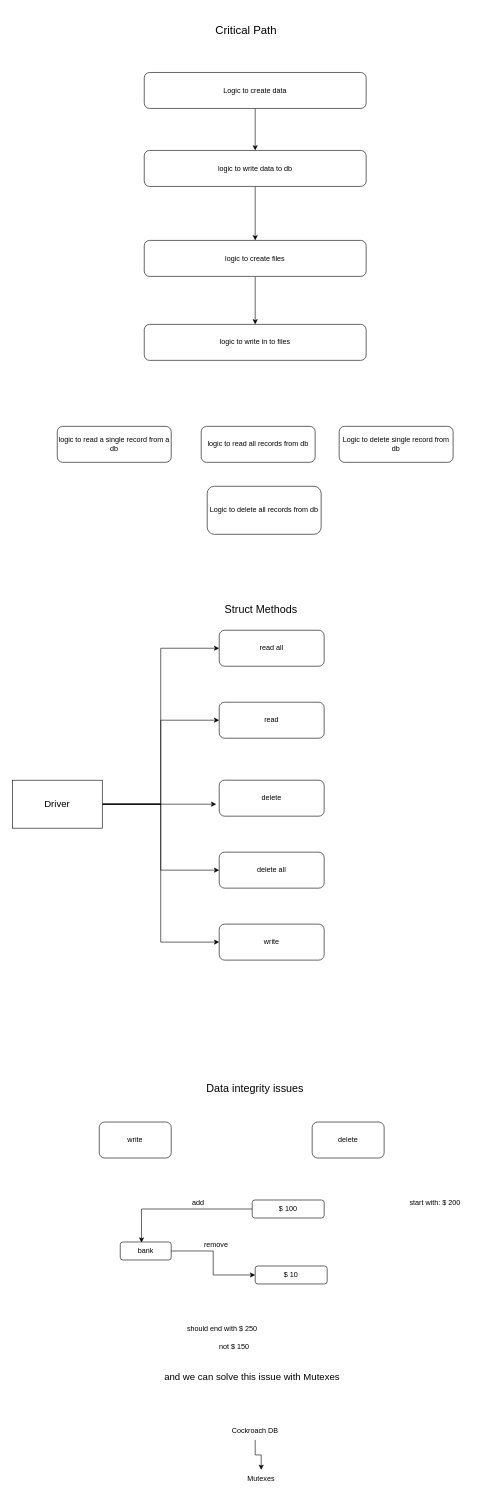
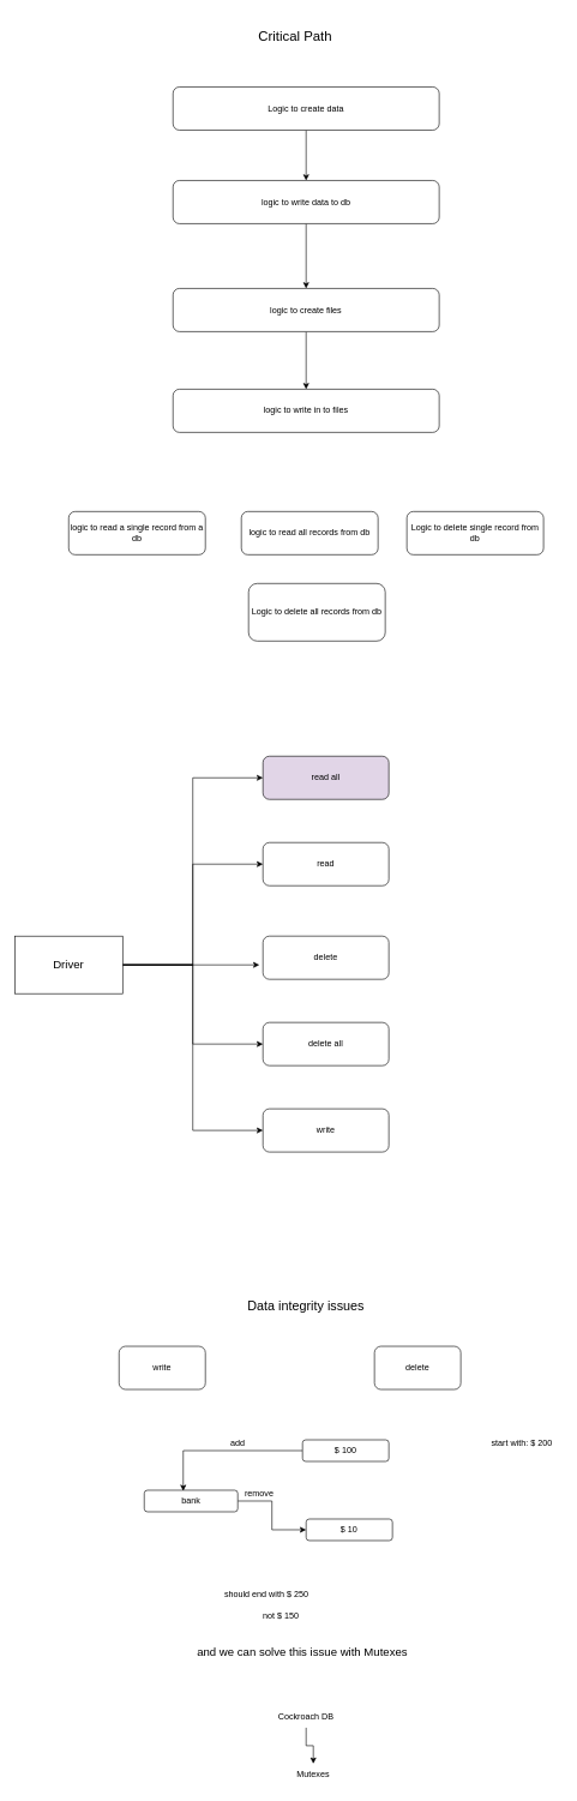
- <mxCell id="14" value="Struct Methods" style="text;html=1;strokeColor=none;fillColor=none;align=center;verticalAlign=middle;whiteSpace=wrap;rounded=0;fontSize=18;" vertex="1" parent="1"><mxGeometry x="340" y="1000" width="190" height="30" as="geometry" /></mxCell>
- <mxCell id="15" value="read all" style="rounded=1;whiteSpace=wrap;html=1;" vertex="1" parent="1"><mxGeometry x="365" y="1050" width="175" height="60" as="geometry" /></mxCell>
+ <mxCell id="15" value="read all" style="rounded=1;whiteSpace=wrap;html=1;fillColor=#e1d5e7;" vertex="1" parent="1"><mxGeometry x="365" y="1050" width="175" height="60" as="geometry" /></mxCell>
- <mxCell id="30" value="bank" style="rounded=1;whiteSpace=wrap;html=1;" vertex="1" parent="1"><mxGeometry x="200" y="2070" width="85" height="30" as="geometry" /></mxCell>
+ <mxCell id="30" value="bank" style="rounded=1;whiteSpace=wrap;html=1;" vertex="1" parent="1"><mxGeometry x="200" y="2070" width="130" height="30" as="geometry" /></mxCell>
